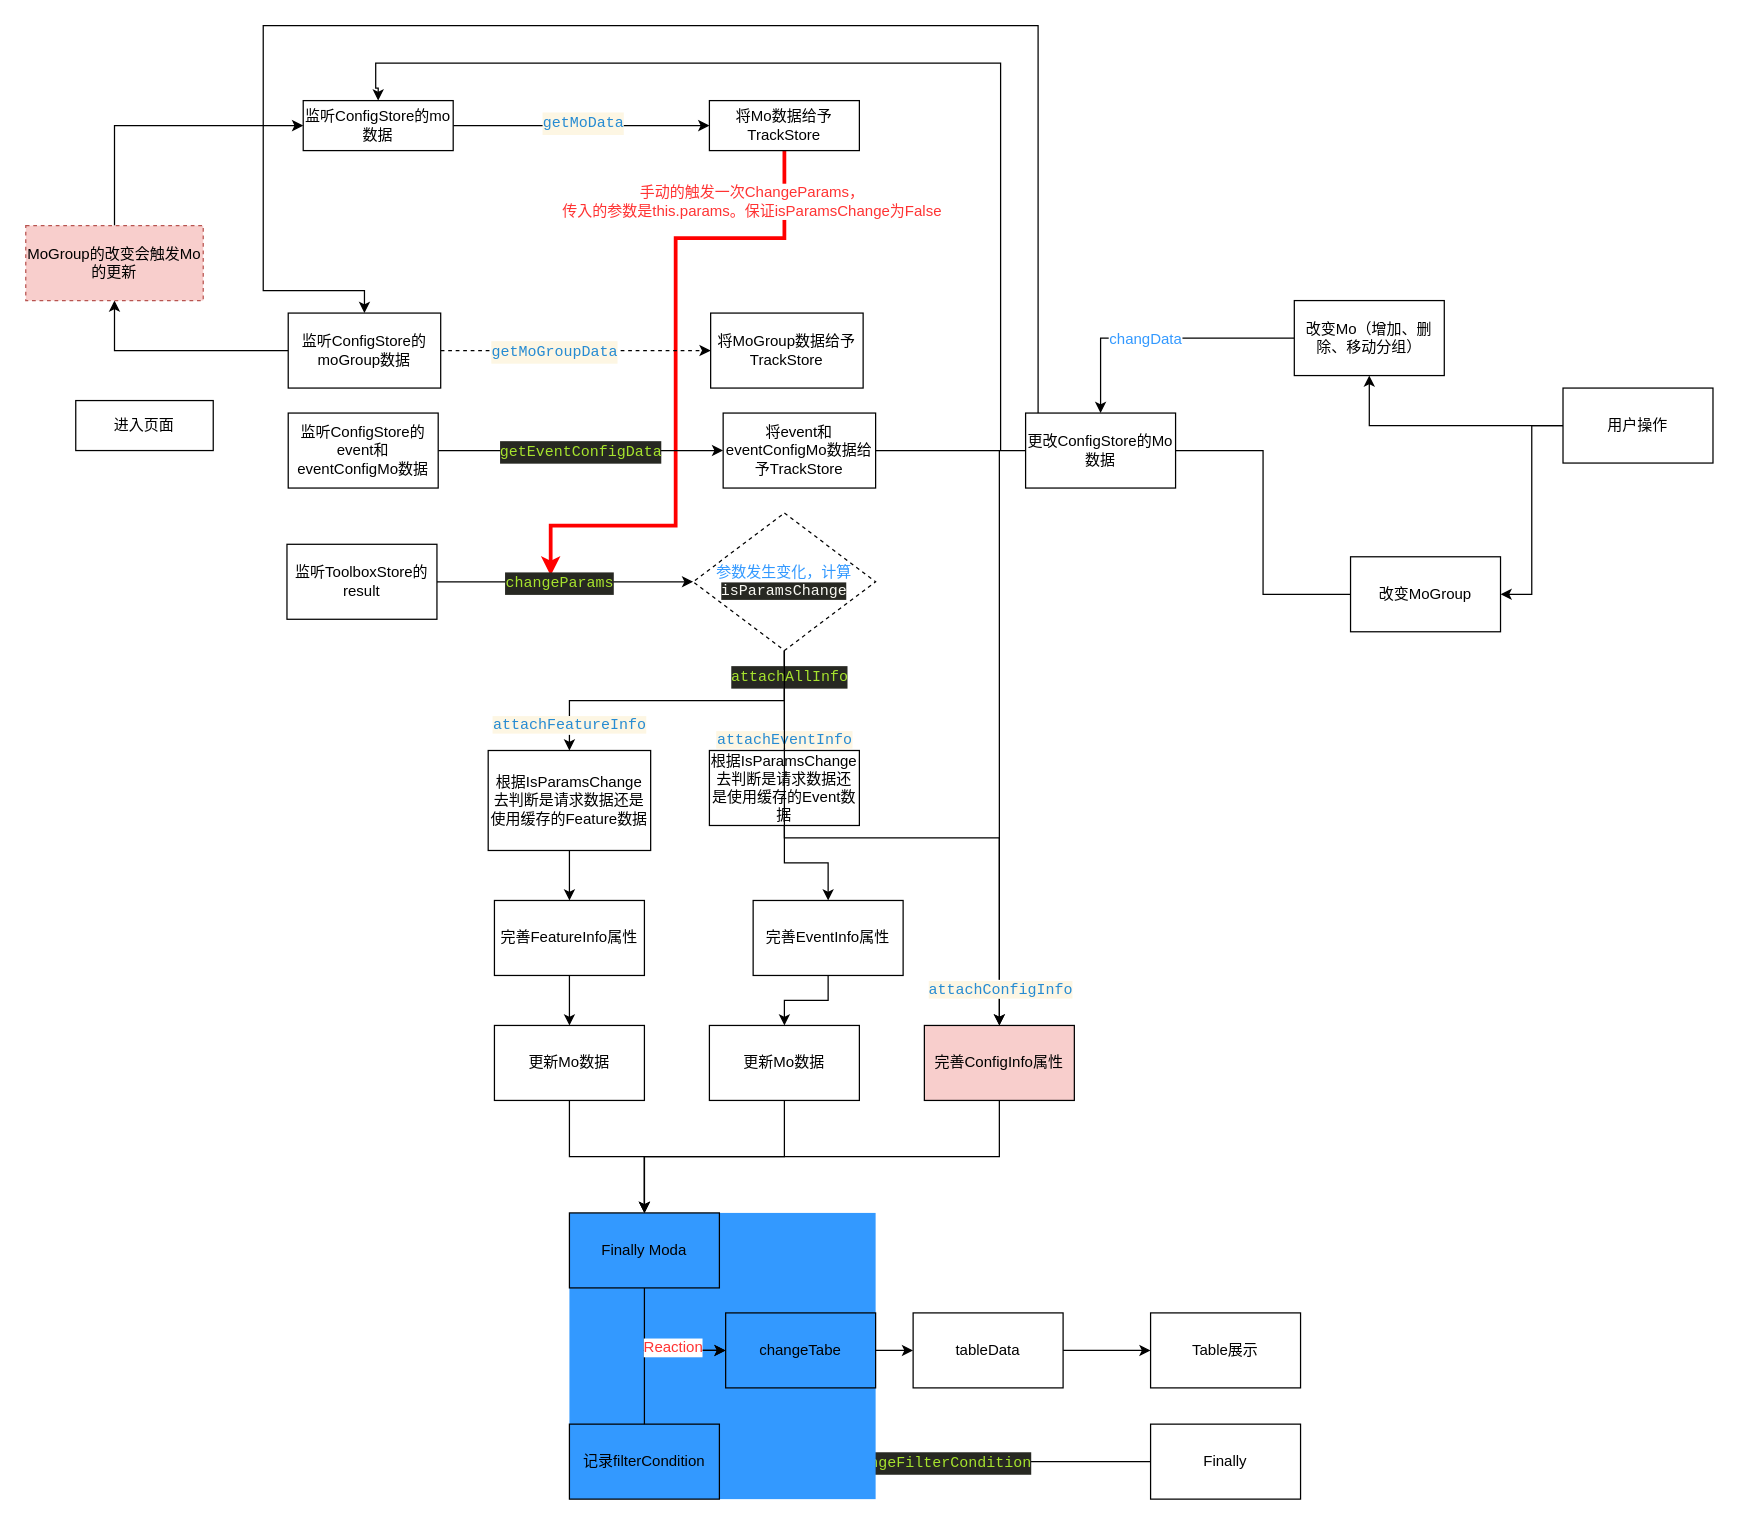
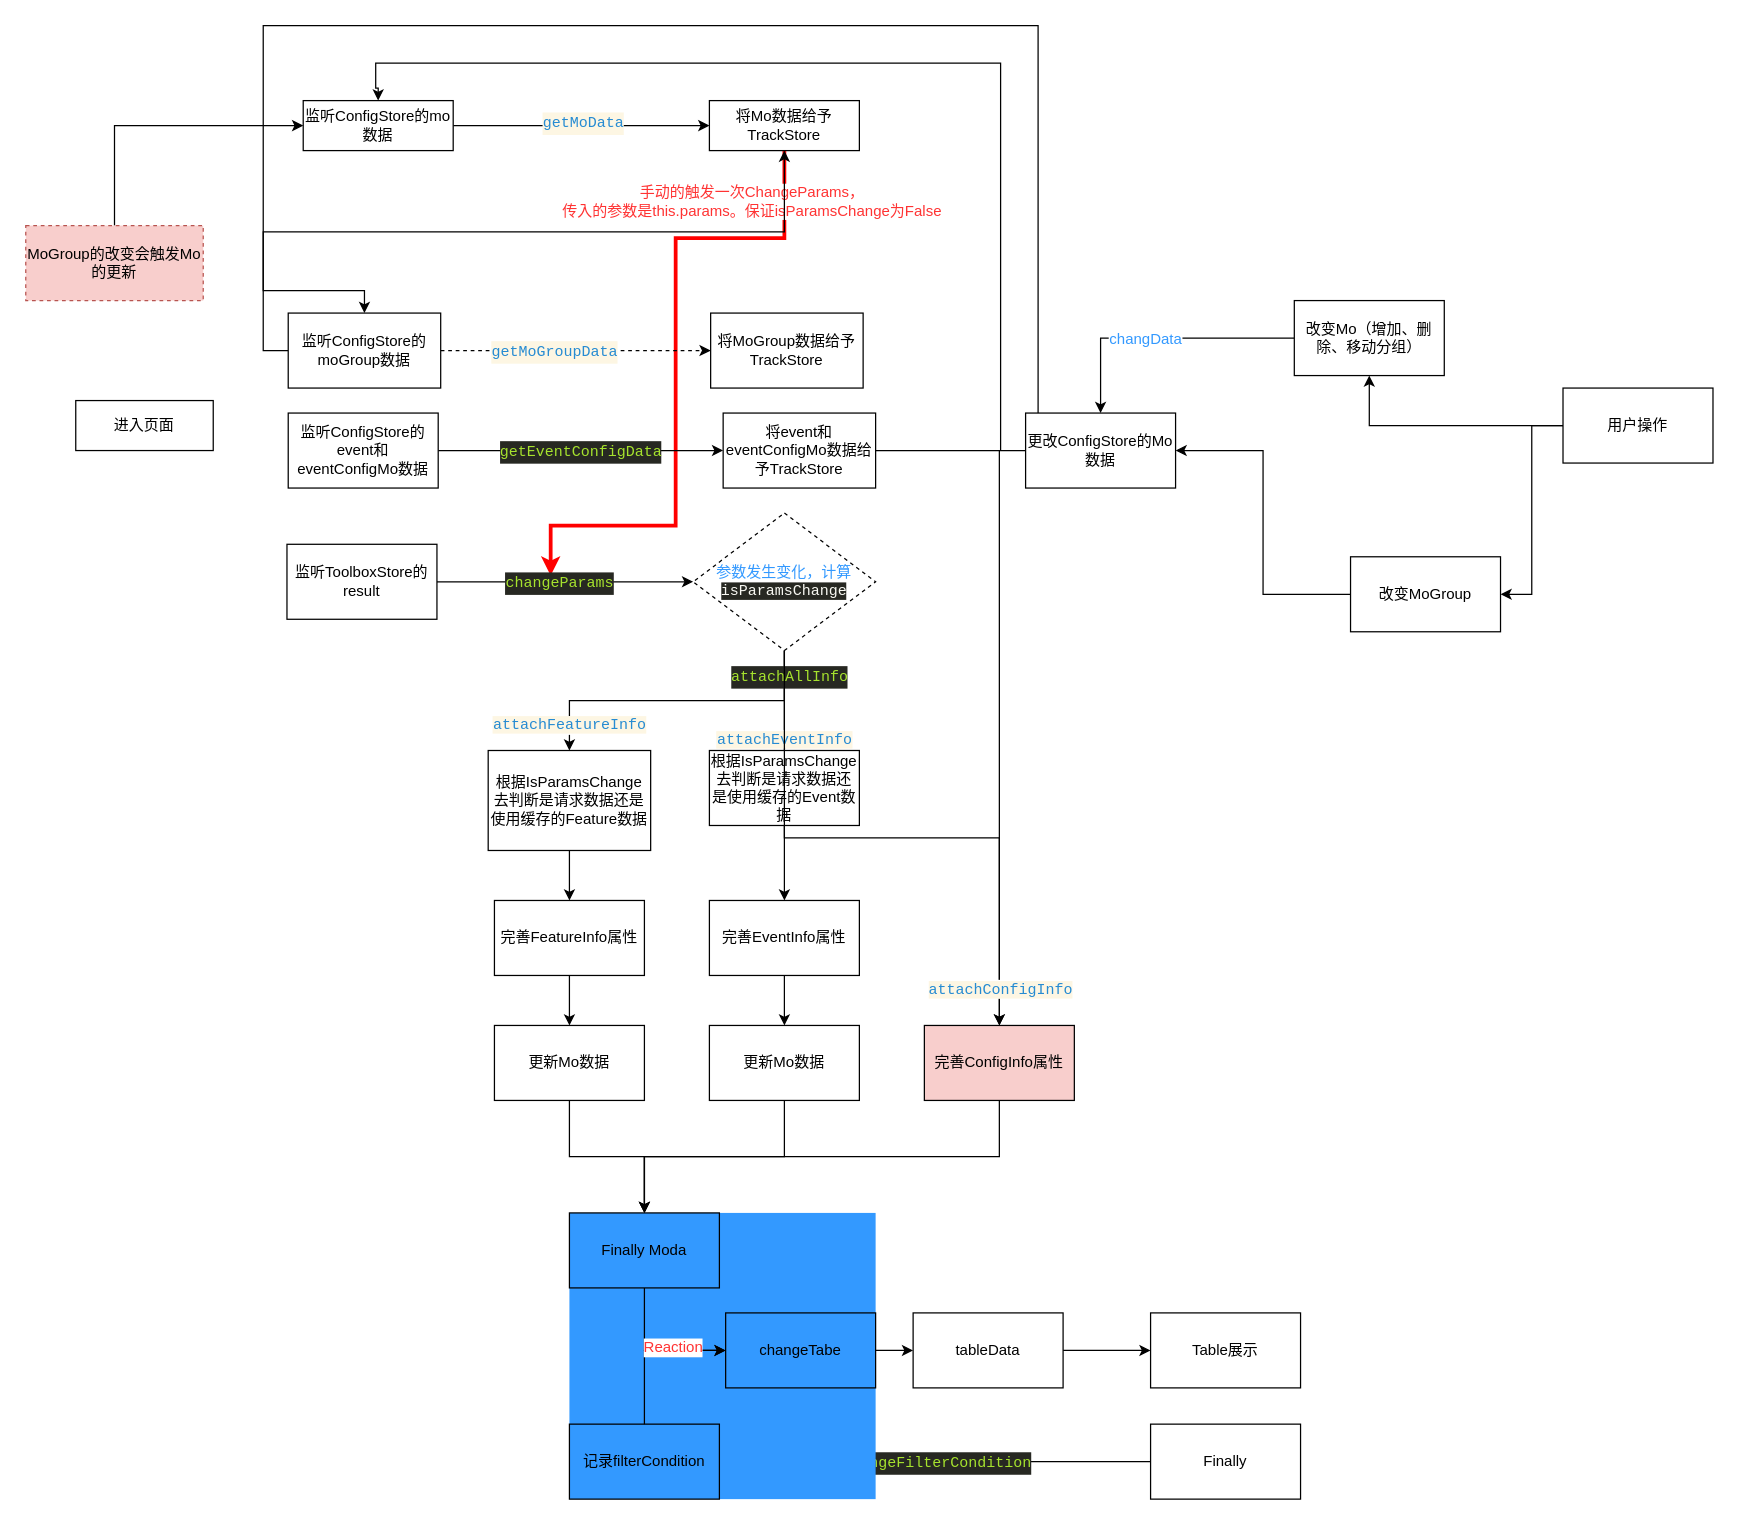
- <mxCell id="33" style="edgeStyle=orthogonalEdgeStyle;rounded=0;orthogonalLoop=1;jettySize=auto;html=1;exitX=0;exitY=0.5;exitDx=0;exitDy=0;entryX=0.5;entryY=1;entryDx=0;entryDy=0;fontColor=#3399FF;" parent="1" source="34" target="36" edge="1"><mxGeometry relative="1" as="geometry" /></mxCell>
+ <mxCell id="33" style="edgeStyle=orthogonalEdgeStyle;rounded=0;orthogonalLoop=1;jettySize=auto;html=1;exitX=0;exitY=0.5;exitDx=0;exitDy=0;fontColor=#3399FF;" parent="1" source="34" target="8" edge="1"><mxGeometry relative="1" as="geometry" /></mxCell>
- <mxCell id="47" style="edgeStyle=orthogonalEdgeStyle;rounded=0;orthogonalLoop=1;jettySize=auto;html=1;entryX=1;entryY=0.5;entryDx=0;entryDy=0;fontColor=#3399FF;endArrow=none;" parent="1" source="48" target="46" edge="1"><mxGeometry relative="1" as="geometry" /></mxCell>
+ <mxCell id="47" style="edgeStyle=orthogonalEdgeStyle;rounded=0;orthogonalLoop=1;jettySize=auto;html=1;entryX=1;entryY=0.5;entryDx=0;entryDy=0;fontColor=#3399FF;" parent="1" source="48" target="46" edge="1"><mxGeometry relative="1" as="geometry" /></mxCell>
- <mxCell id="28" value="完善EventInfo属性" style="rounded=0;whiteSpace=wrap;html=1;" parent="1" vertex="1"><mxGeometry x="602" y="720" width="120" height="60" as="geometry" /></mxCell>
+ <mxCell id="28" value="完善EventInfo属性" style="rounded=0;whiteSpace=wrap;html=1;" parent="1" vertex="1"><mxGeometry x="567" y="720" width="120" height="60" as="geometry" /></mxCell>
